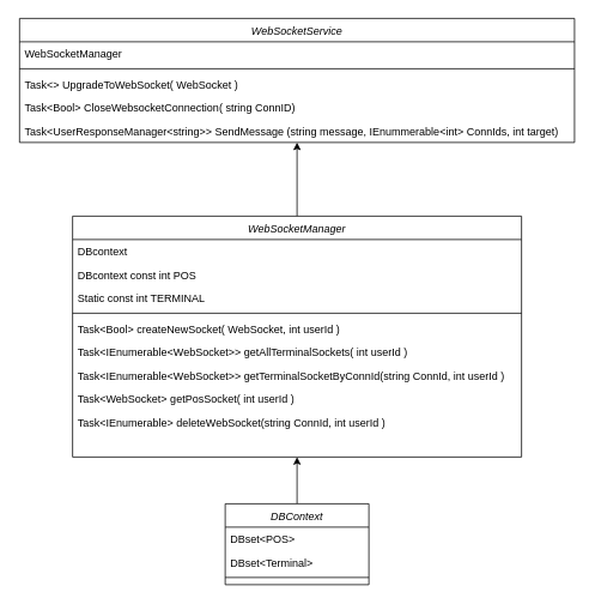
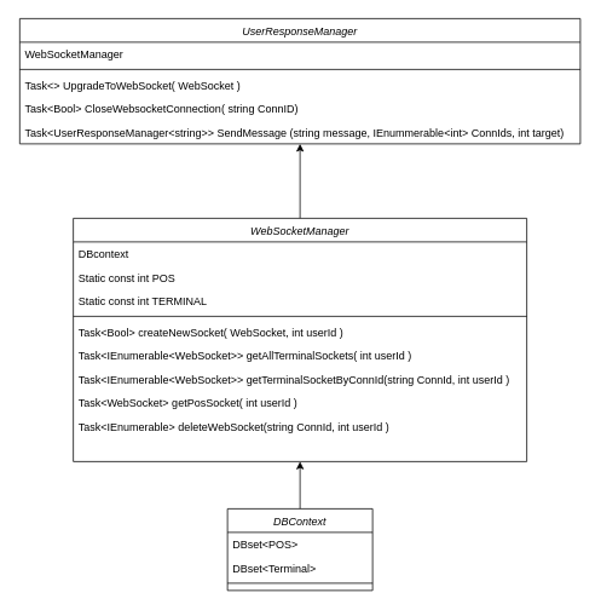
- <mxCell id="2" value="WebSocketService" style="swimlane;fontStyle=2;align=center;verticalAlign=top;childLayout=stackLayout;horizontal=1;startSize=26;horizontalStack=0;resizeParent=1;resizeLast=0;collapsible=1;marginBottom=0;rounded=0;shadow=0;strokeWidth=1;" parent="1" vertex="1"><mxGeometry x="20.94" y="20" width="618.12" height="138" as="geometry"><mxRectangle x="230" y="140" width="160" height="26" as="alternateBounds" /></mxGeometry></mxCell>
+ <mxCell id="2" value="UserResponseManager" style="swimlane;fontStyle=2;align=center;verticalAlign=top;childLayout=stackLayout;horizontal=1;startSize=26;horizontalStack=0;resizeParent=1;resizeLast=0;collapsible=1;marginBottom=0;rounded=0;shadow=0;strokeWidth=1;" parent="1" vertex="1"><mxGeometry x="20.94" y="20" width="618.12" height="138" as="geometry"><mxRectangle x="230" y="140" width="160" height="26" as="alternateBounds" /></mxGeometry></mxCell>
- <mxCell id="11" value="DBcontext const int POS" style="text;align=left;verticalAlign=top;spacingLeft=4;spacingRight=4;overflow=hidden;rotatable=0;points=[[0,0.5],[1,0.5]];portConstraint=eastwest;rounded=0;shadow=0;html=0;" vertex="1" parent="9"><mxGeometry y="52" width="500" height="26" as="geometry" /></mxCell>
+ <mxCell id="11" value="Static const int POS" style="text;align=left;verticalAlign=top;spacingLeft=4;spacingRight=4;overflow=hidden;rotatable=0;points=[[0,0.5],[1,0.5]];portConstraint=eastwest;rounded=0;shadow=0;html=0;" vertex="1" parent="9"><mxGeometry y="52" width="500" height="26" as="geometry" /></mxCell>
